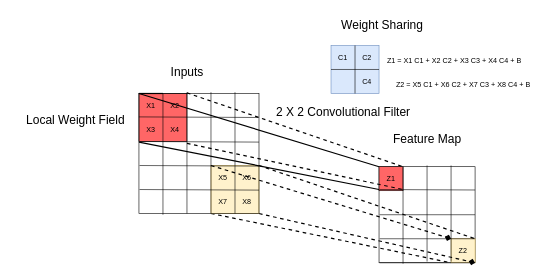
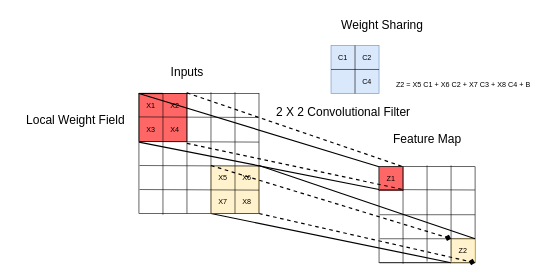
- <mxCell id="45" value="Z1 = X1 C1 + X2 C2 + X3 C3 + X4 C4 + B" style="text;html=1;align=center;verticalAlign=middle;resizable=0;points=[];autosize=1;strokeColor=none;fillColor=none;" vertex="1" parent="1"><mxGeometry x="631" y="85" width="250" height="30" as="geometry" /></mxCell>
- <mxCell id="52" value="" style="endArrow=none;html=1;strokeWidth=2;rounded=0;exitX=1;exitY=0;exitDx=0;exitDy=0;entryX=1;entryY=0;entryDx=0;entryDy=0;dashed=1;" edge="1" parent="1" source="47" target="50"><mxGeometry width="50" height="50" relative="1" as="geometry"><mxPoint x="801" y="585" as="sourcePoint" /><mxPoint x="1201" y="667" as="targetPoint" /></mxGeometry></mxCell>
+ <mxCell id="52" value="" style="endArrow=none;html=1;strokeWidth=2;rounded=0;exitX=1;exitY=0;exitDx=0;exitDy=0;entryX=1;entryY=0;entryDx=0;entryDy=0;dashed=0;" edge="1" parent="1" source="47" target="50"><mxGeometry width="50" height="50" relative="1" as="geometry"><mxPoint x="801" y="585" as="sourcePoint" /><mxPoint x="1201" y="667" as="targetPoint" /></mxGeometry></mxCell>
- <mxCell id="2" value="" style="endArrow=none;html=1;strokeWidth=2;rounded=0;exitX=0;exitY=1;exitDx=0;exitDy=0;entryX=0;entryY=1;entryDx=0;entryDy=0;dashed=1;" edge="1" parent="1" source="48" target="50"><mxGeometry width="50" height="50" relative="1" as="geometry"><mxPoint x="631" y="585" as="sourcePoint" /><mxPoint x="1031" y="707" as="targetPoint" /></mxGeometry></mxCell>
+ <mxCell id="2" value="" style="endArrow=none;html=1;strokeWidth=2;rounded=0;exitX=0;exitY=1;exitDx=0;exitDy=0;entryX=0;entryY=1;entryDx=0;entryDy=0;dashed=0;" edge="1" parent="1" source="48" target="50"><mxGeometry width="50" height="50" relative="1" as="geometry"><mxPoint x="631" y="585" as="sourcePoint" /><mxPoint x="1031" y="707" as="targetPoint" /></mxGeometry></mxCell>
